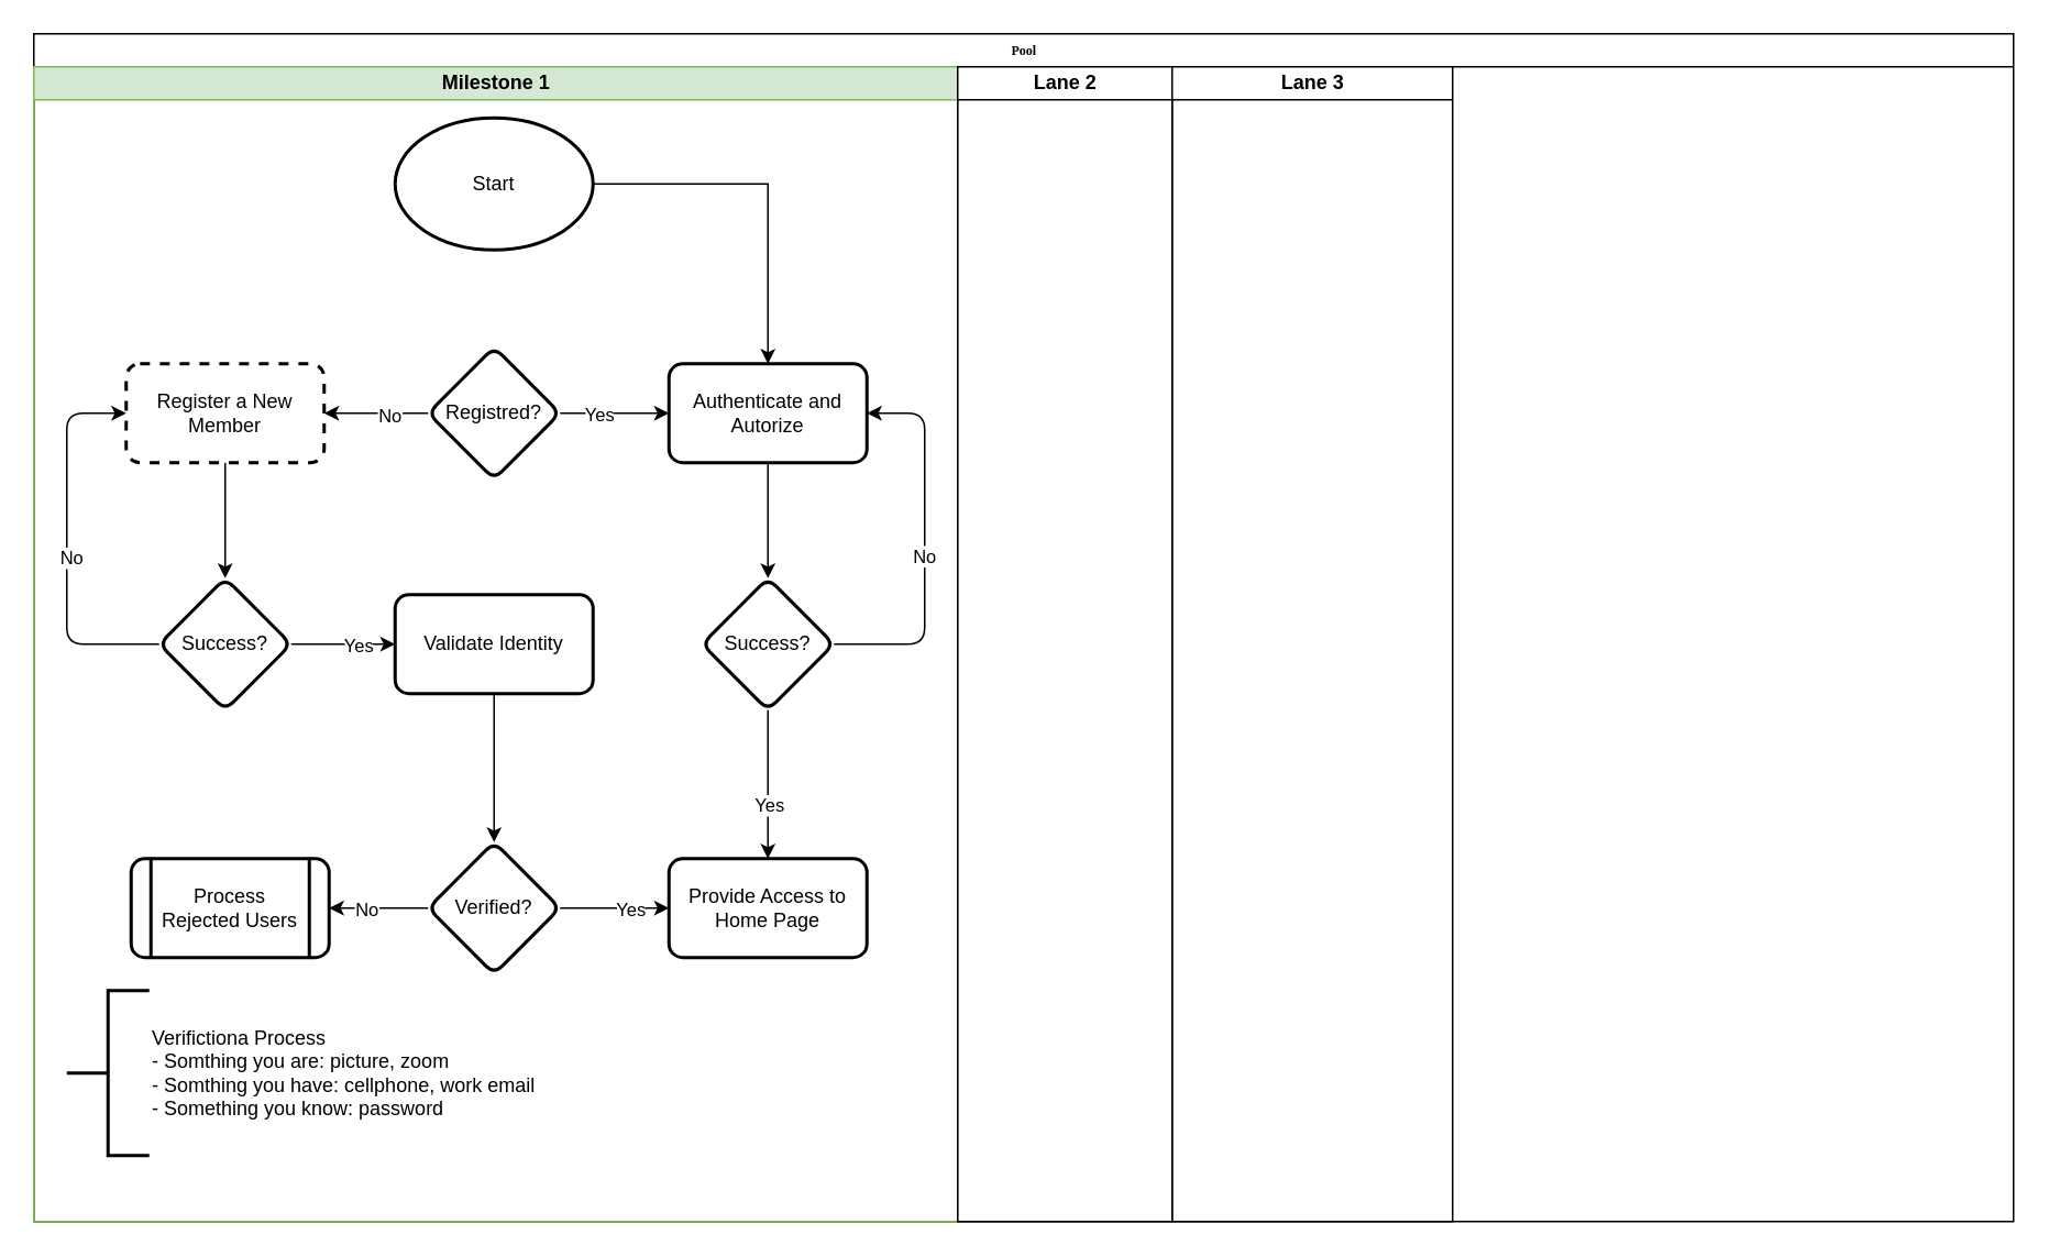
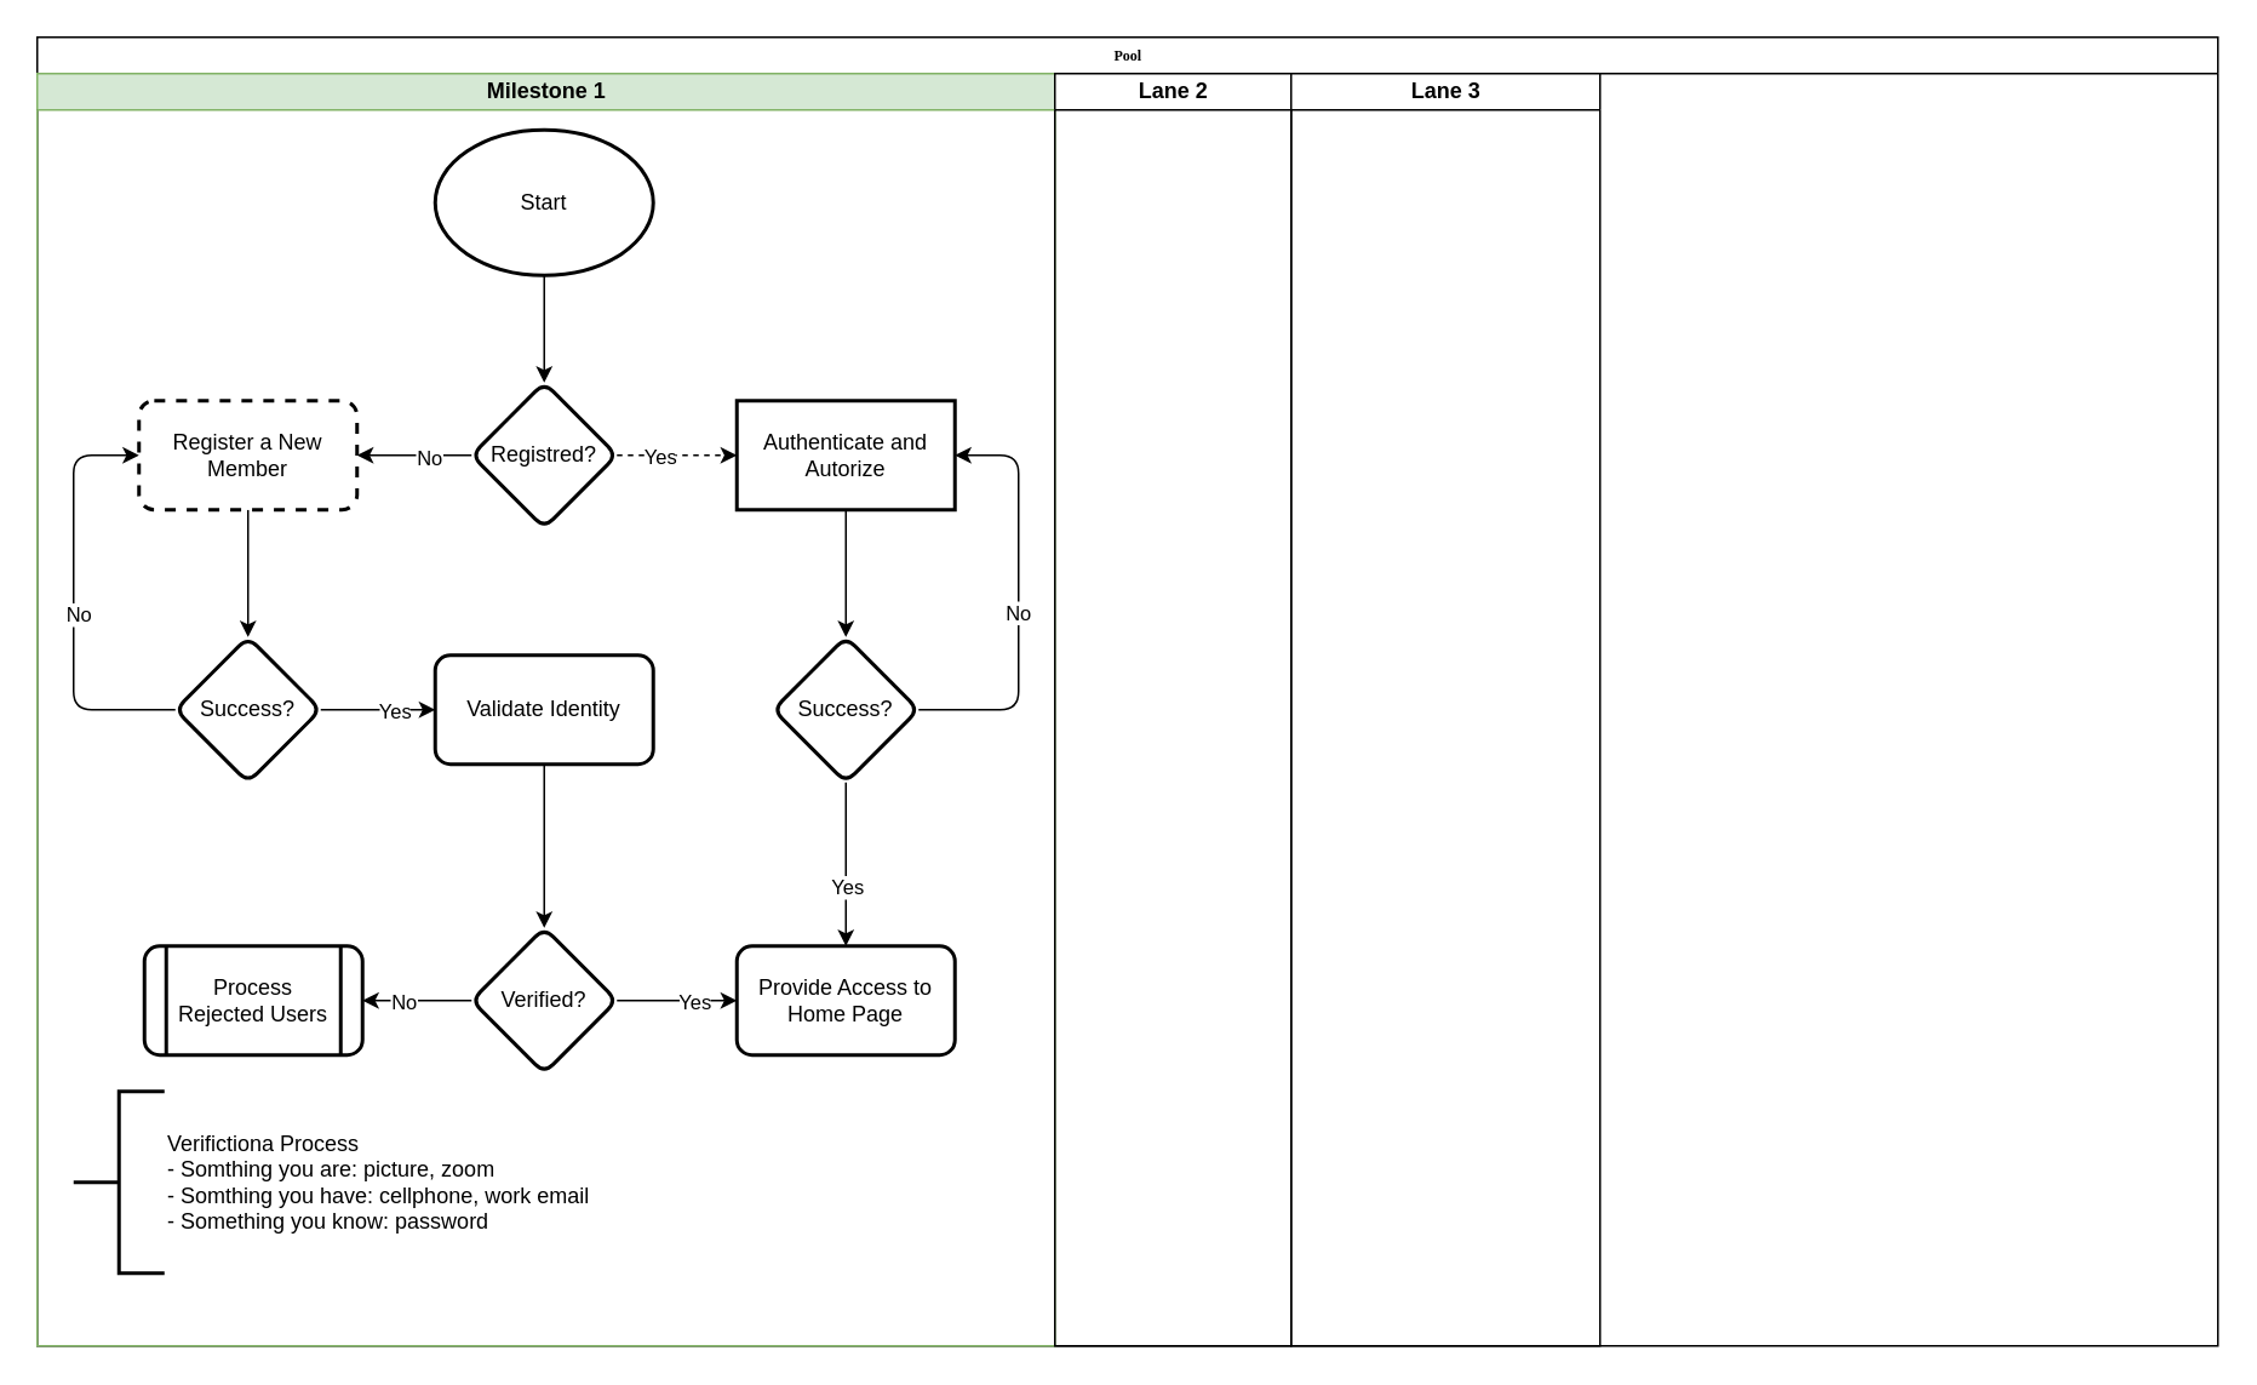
- <mxCell id="22" value="" style="edgeStyle=orthogonalEdgeStyle;rounded=0;orthogonalLoop=1;jettySize=auto;html=1;" edge="1" parent="1" source="4" target="24"><mxGeometry relative="1" as="geometry" /></mxCell>
+ <mxCell id="22" value="" style="edgeStyle=orthogonalEdgeStyle;rounded=0;orthogonalLoop=1;jettySize=auto;html=1;" edge="1" parent="1" source="4" target="21"><mxGeometry relative="1" as="geometry" /></mxCell>
- <mxCell id="17" value="" style="edgeStyle=orthogonalEdgeStyle;rounded=0;orthogonalLoop=1;jettySize=auto;html=1;" edge="1" parent="1" source="21" target="24"><mxGeometry relative="1" as="geometry" /></mxCell>
+ <mxCell id="17" value="" style="edgeStyle=orthogonalEdgeStyle;rounded=0;orthogonalLoop=1;jettySize=auto;html=1;dashed=1;" edge="1" parent="1" source="21" target="24"><mxGeometry relative="1" as="geometry" /></mxCell>
- <mxCell id="24" value="Authenticate and Autorize" style="whiteSpace=wrap;html=1;rounded=1;strokeWidth=2;arcSize=14;" vertex="1" parent="1"><mxGeometry x="405" y="220" width="120" height="60" as="geometry" /></mxCell>
+ <mxCell id="24" value="Authenticate and Autorize" style="whiteSpace=wrap;html=1;strokeWidth=2;arcSize=14;rounded=0;" vertex="1" parent="1"><mxGeometry x="405" y="220" width="120" height="60" as="geometry" /></mxCell>
